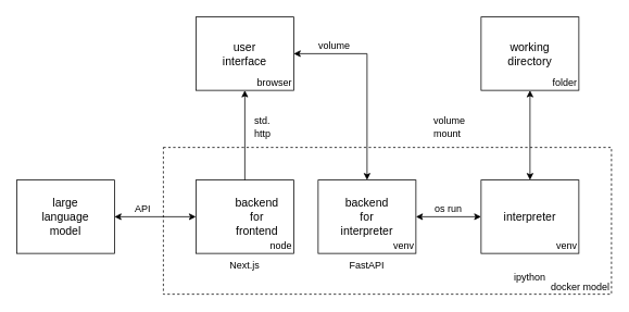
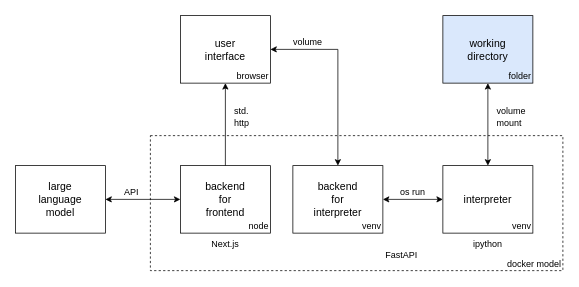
- <mxCell id="26" value="folder" style="rounded=0;whiteSpace=wrap;html=1;verticalAlign=bottom;align=right;" parent="1" vertex="1"><mxGeometry x="590" y="20" width="120" height="90" as="geometry" /></mxCell>
+ <mxCell id="26" value="folder" style="rounded=0;whiteSpace=wrap;html=1;verticalAlign=bottom;align=right;fillColor=#dae8fc;" parent="1" vertex="1"><mxGeometry x="590" y="20" width="120" height="90" as="geometry" /></mxCell>
- <mxCell id="28" value="volume&lt;br&gt;mount" style="text;html=1;strokeColor=none;fillColor=none;align=left;verticalAlign=middle;whiteSpace=wrap;rounded=0;" parent="1" vertex="1"><mxGeometry x="530" y="140" width="60" height="30" as="geometry" /></mxCell>
+ <mxCell id="28" value="volume&lt;br&gt;mount" style="text;html=1;strokeColor=none;fillColor=none;align=left;verticalAlign=middle;whiteSpace=wrap;rounded=0;" parent="1" vertex="1"><mxGeometry x="660" y="140" width="60" height="30" as="geometry" /></mxCell>
- <mxCell id="8" value="backend for frontend" style="text;html=1;strokeColor=none;fillColor=none;align=center;verticalAlign=middle;whiteSpace=wrap;rounded=0;fontSize=14;" parent="1" vertex="1"><mxGeometry x="285" y="250" width="60" height="30" as="geometry" /></mxCell>
+ <mxCell id="8" value="backend for frontend" style="text;html=1;strokeColor=none;fillColor=none;align=center;verticalAlign=middle;whiteSpace=wrap;rounded=0;fontSize=14;" parent="1" vertex="1"><mxGeometry x="270" y="250" width="60" height="30" as="geometry" /></mxCell>
- <mxCell id="24" value="FastAPI" style="text;html=1;strokeColor=none;fillColor=none;align=center;verticalAlign=middle;whiteSpace=wrap;rounded=0;" parent="1" vertex="1"><mxGeometry x="420" y="310" width="60" height="30" as="geometry" /></mxCell>
+ <mxCell id="24" value="FastAPI" style="text;html=1;strokeColor=none;fillColor=none;align=center;verticalAlign=middle;whiteSpace=wrap;rounded=0;" parent="1" vertex="1"><mxGeometry x="505" y="325" width="60" height="30" as="geometry" /></mxCell>
- <mxCell id="12" value="ipython" style="text;html=1;strokeColor=none;fillColor=none;align=center;verticalAlign=middle;whiteSpace=wrap;rounded=0;" parent="1" vertex="1"><mxGeometry x="620" y="325" width="60" height="30" as="geometry" /></mxCell>
+ <mxCell id="12" value="ipython" style="text;html=1;strokeColor=none;fillColor=none;align=center;verticalAlign=middle;whiteSpace=wrap;rounded=0;" parent="1" vertex="1"><mxGeometry x="620" y="310" width="60" height="30" as="geometry" /></mxCell>
